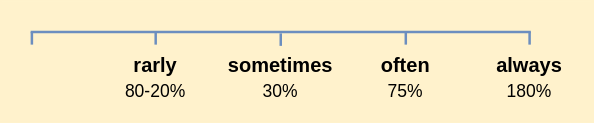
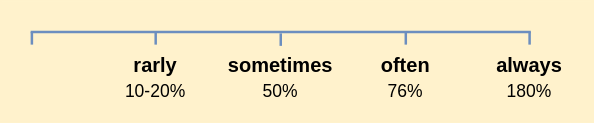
- <mxCell id="11" value="rarly&lt;br style=&quot;font-size: 16px;&quot;&gt;&lt;span style=&quot;font-weight: normal;&quot;&gt;&lt;font style=&quot;font-size: 14px;&quot;&gt;80-20%&lt;/font&gt;&lt;/span&gt;" style="text;html=1;strokeColor=none;fillColor=none;align=center;verticalAlign=middle;whiteSpace=wrap;rounded=0;fontSize=16;fontStyle=1" parent="1" vertex="1"><mxGeometry x="94" y="46" width="60" height="30" as="geometry" /></mxCell>
+ <mxCell id="11" value="rarly&lt;br style=&quot;font-size: 16px;&quot;&gt;&lt;span style=&quot;font-weight: normal;&quot;&gt;&lt;font style=&quot;font-size: 14px;&quot;&gt;10-20%&lt;/font&gt;&lt;/span&gt;" style="text;html=1;strokeColor=none;fillColor=none;align=center;verticalAlign=middle;whiteSpace=wrap;rounded=0;fontSize=16;fontStyle=1" parent="1" vertex="1"><mxGeometry x="94" y="46" width="60" height="30" as="geometry" /></mxCell>
- <mxCell id="8" value="sometimes&lt;br style=&quot;font-size: 16px;&quot;&gt;&lt;span style=&quot;font-weight: normal;&quot;&gt;&lt;font style=&quot;font-size: 14px;&quot;&gt;30%&lt;/font&gt;&lt;/span&gt;" style="text;html=1;strokeColor=none;fillColor=none;align=center;verticalAlign=middle;whiteSpace=wrap;rounded=0;fontSize=16;fontStyle=1" parent="1" vertex="1"><mxGeometry x="194" y="46" width="60" height="30" as="geometry" /></mxCell>
+ <mxCell id="8" value="sometimes&lt;br style=&quot;font-size: 16px;&quot;&gt;&lt;span style=&quot;font-weight: normal;&quot;&gt;&lt;font style=&quot;font-size: 14px;&quot;&gt;50%&lt;/font&gt;&lt;/span&gt;" style="text;html=1;strokeColor=none;fillColor=none;align=center;verticalAlign=middle;whiteSpace=wrap;rounded=0;fontSize=16;fontStyle=1" parent="1" vertex="1"><mxGeometry x="194" y="46" width="60" height="30" as="geometry" /></mxCell>
- <mxCell id="10" value="often&lt;br style=&quot;font-size: 16px;&quot;&gt;&lt;font style=&quot;font-size: 14px; font-weight: normal;&quot;&gt;75%&lt;/font&gt;" style="text;html=1;strokeColor=none;fillColor=none;align=center;verticalAlign=middle;whiteSpace=wrap;rounded=0;fontSize=16;fontStyle=1" parent="1" vertex="1"><mxGeometry x="294" y="46" width="60" height="30" as="geometry" /></mxCell>
+ <mxCell id="10" value="often&lt;br style=&quot;font-size: 16px;&quot;&gt;&lt;font style=&quot;font-size: 14px; font-weight: normal;&quot;&gt;76%&lt;/font&gt;" style="text;html=1;strokeColor=none;fillColor=none;align=center;verticalAlign=middle;whiteSpace=wrap;rounded=0;fontSize=16;fontStyle=1" parent="1" vertex="1"><mxGeometry x="294" y="46" width="60" height="30" as="geometry" /></mxCell>
